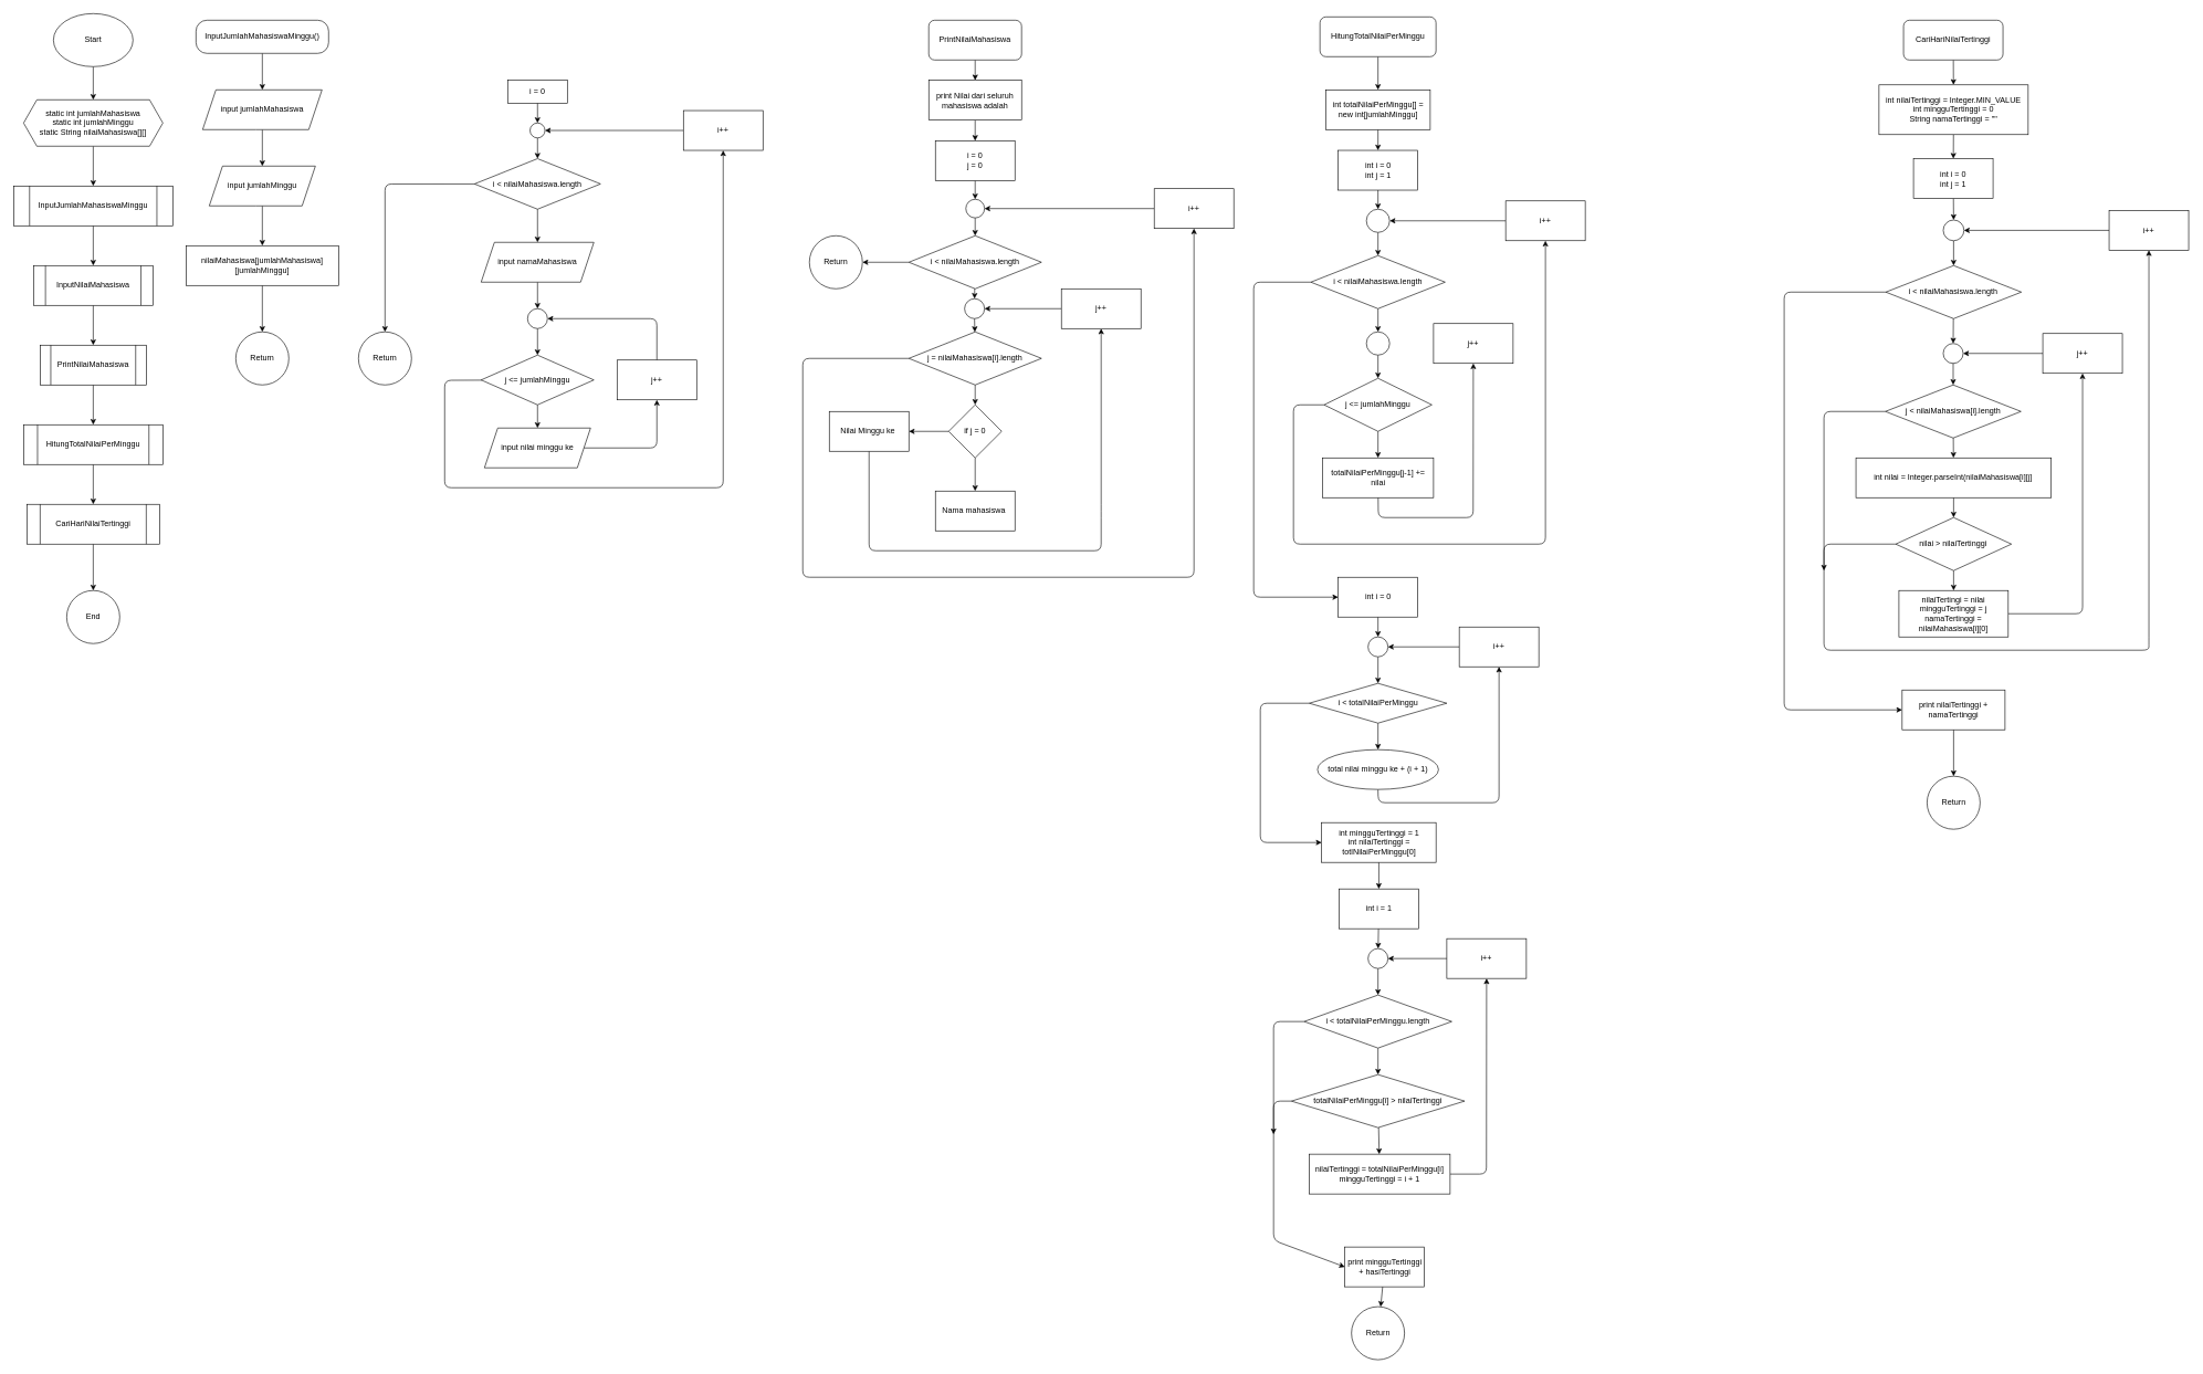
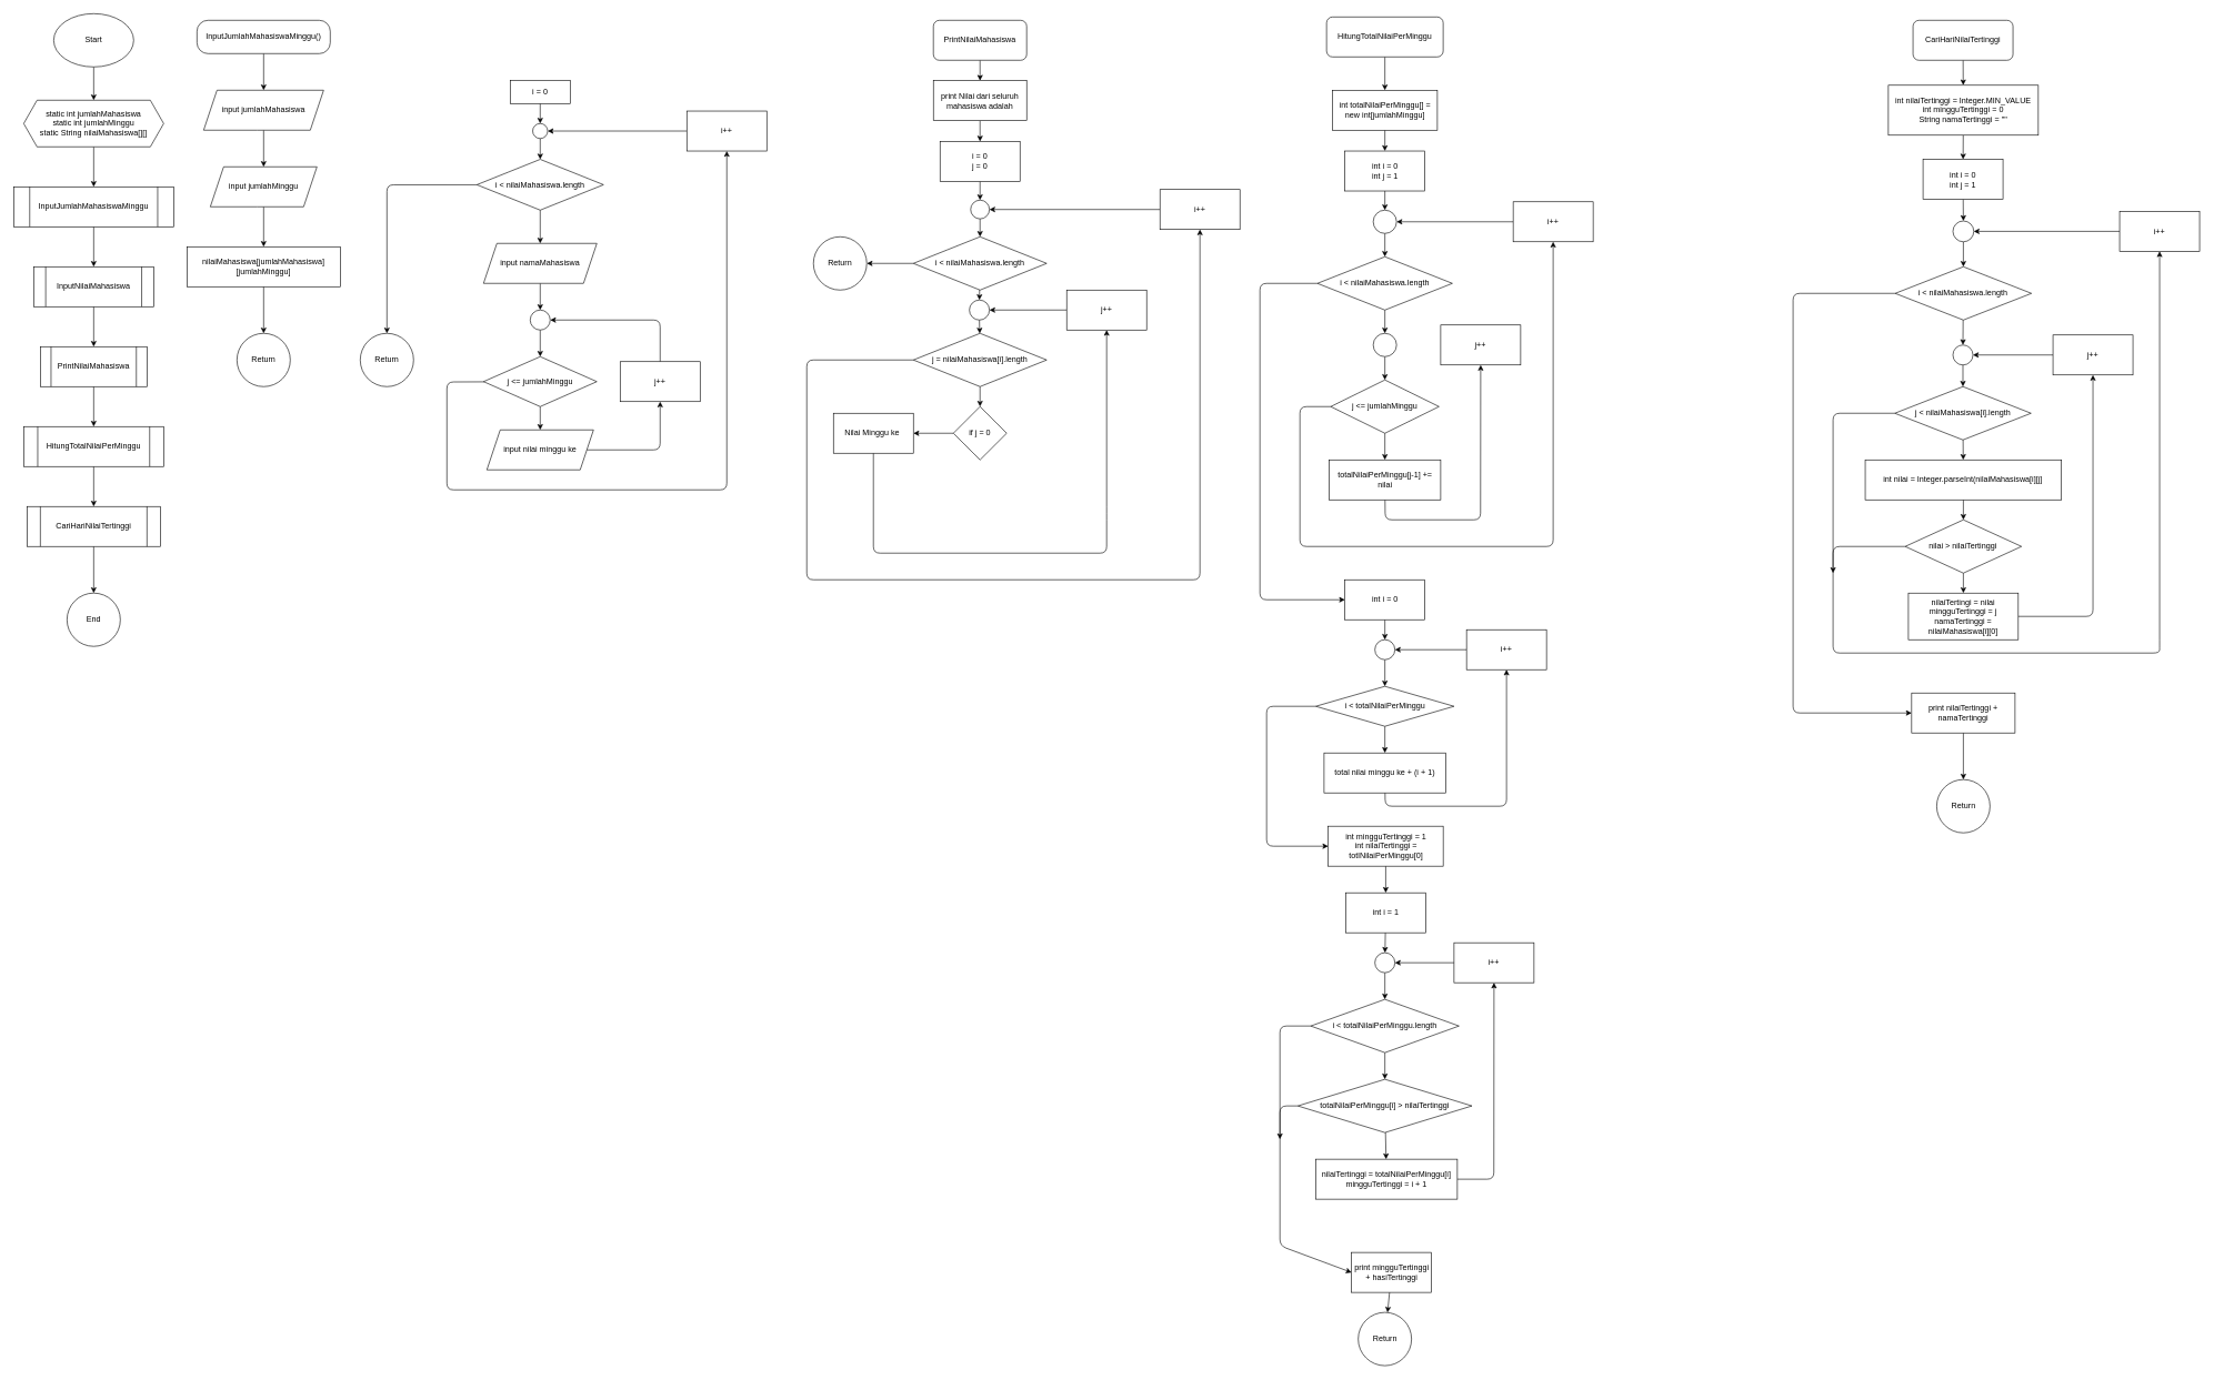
- <mxCell id="62" value="" style="edgeStyle=none;html=1;" edge="1" parent="1" source="64" target="66"><mxGeometry relative="1" as="geometry" /></mxCell>
- <mxCell id="66" value="Nama mahasiswa&amp;nbsp;" style="whiteSpace=wrap;html=1;rounded=1;arcSize=0;" vertex="1" parent="1"><mxGeometry x="1410" y="740" width="120" height="60" as="geometry" /></mxCell>
- <mxCell id="103" value="total nilai minggu ke + (i + 1)" style="ellipse;whiteSpace=wrap;html=1;" vertex="1" parent="1"><mxGeometry x="1986.25" y="1130" width="182.5" height="60" as="geometry" /></mxCell>
+ <mxCell id="103" value="total nilai minggu ke + (i + 1)" style="whiteSpace=wrap;html=1;" vertex="1" parent="1"><mxGeometry x="1986.25" y="1130" width="182.5" height="60" as="geometry" /></mxCell>
